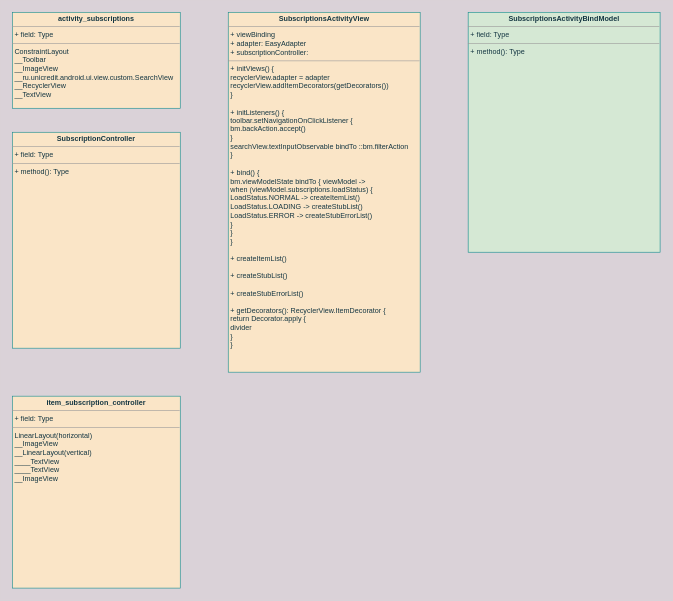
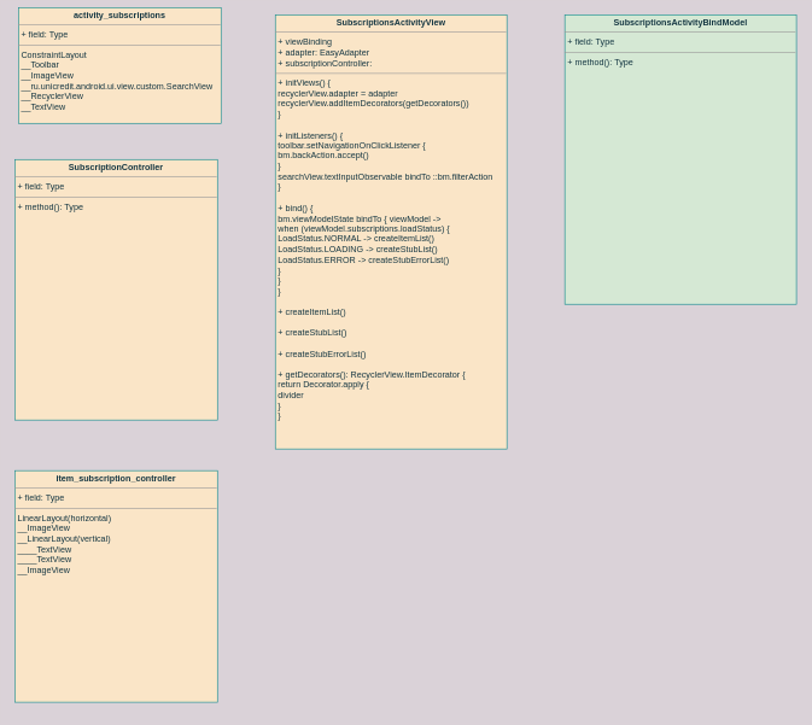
- <mxCell id="2" value="&lt;p style=&quot;margin:0px;margin-top:4px;text-align:center;&quot;&gt;&lt;b&gt;activity_subscriptions&lt;/b&gt;&lt;/p&gt;&lt;hr size=&quot;1&quot;&gt;&lt;p style=&quot;margin:0px;margin-left:4px;&quot;&gt;+ field: Type&lt;/p&gt;&lt;hr size=&quot;1&quot;&gt;&lt;p style=&quot;margin:0px;margin-left:4px;&quot;&gt;ConstraintLayout&lt;/p&gt;&lt;p style=&quot;margin:0px;margin-left:4px;&quot;&gt;__Toolbar&lt;/p&gt;&lt;p style=&quot;margin:0px;margin-left:4px;&quot;&gt;__ImageView&lt;br&gt;&lt;/p&gt;&lt;p style=&quot;margin:0px;margin-left:4px;&quot;&gt;__ru.unicredit.android.ui.view.custom.SearchView&lt;/p&gt;&lt;p style=&quot;margin:0px;margin-left:4px;&quot;&gt;__RecyclerView&lt;/p&gt;&lt;p style=&quot;margin:0px;margin-left:4px;&quot;&gt;__TextView&lt;br&gt;&lt;/p&gt;" style="verticalAlign=top;align=left;overflow=fill;fontSize=12;fontFamily=Helvetica;html=1;rounded=0;sketch=0;fontColor=#143642;strokeColor=#0F8B8D;fillColor=#FAE5C7;" vertex="1" parent="1"><mxGeometry x="20" y="20" width="280" height="160" as="geometry" /></mxCell>
+ <mxCell id="2" value="&lt;p style=&quot;margin:0px;margin-top:4px;text-align:center;&quot;&gt;&lt;b&gt;activity_subscriptions&lt;/b&gt;&lt;/p&gt;&lt;hr size=&quot;1&quot;&gt;&lt;p style=&quot;margin:0px;margin-left:4px;&quot;&gt;+ field: Type&lt;/p&gt;&lt;hr size=&quot;1&quot;&gt;&lt;p style=&quot;margin:0px;margin-left:4px;&quot;&gt;ConstraintLayout&lt;/p&gt;&lt;p style=&quot;margin:0px;margin-left:4px;&quot;&gt;__Toolbar&lt;/p&gt;&lt;p style=&quot;margin:0px;margin-left:4px;&quot;&gt;__ImageView&lt;br&gt;&lt;/p&gt;&lt;p style=&quot;margin:0px;margin-left:4px;&quot;&gt;__ru.unicredit.android.ui.view.custom.SearchView&lt;/p&gt;&lt;p style=&quot;margin:0px;margin-left:4px;&quot;&gt;__RecyclerView&lt;/p&gt;&lt;p style=&quot;margin:0px;margin-left:4px;&quot;&gt;__TextView&lt;br&gt;&lt;/p&gt;" style="verticalAlign=top;align=left;overflow=fill;fontSize=12;fontFamily=Helvetica;html=1;rounded=0;sketch=0;fontColor=#143642;strokeColor=#0F8B8D;fillColor=#FAE5C7;" vertex="1" parent="1"><mxGeometry x="25" y="10" width="280" height="160" as="geometry" /></mxCell>
- <mxCell id="6" value="&lt;p style=&quot;margin:0px;margin-top:4px;text-align:center;&quot;&gt;&lt;b&gt;item_subscription_controller&lt;/b&gt;&lt;br&gt;&lt;/p&gt;&lt;hr size=&quot;1&quot;&gt;&lt;p style=&quot;margin:0px;margin-left:4px;&quot;&gt;+ field: Type&lt;/p&gt;&lt;hr size=&quot;1&quot;&gt;&lt;p style=&quot;margin:0px;margin-left:4px;&quot;&gt;LinearLayout(horizontal)&lt;/p&gt;&lt;p style=&quot;margin:0px;margin-left:4px;&quot;&gt;__ImageView&lt;/p&gt;&lt;p style=&quot;margin:0px;margin-left:4px;&quot;&gt;__LinearLayout(vertical)&lt;/p&gt;&lt;p style=&quot;margin:0px;margin-left:4px;&quot;&gt;____TextView&lt;/p&gt;&lt;p style=&quot;margin:0px;margin-left:4px;&quot;&gt;____TextView&lt;/p&gt;&lt;p style=&quot;margin:0px;margin-left:4px;&quot;&gt;__ImageView&lt;br&gt;&lt;/p&gt;" style="verticalAlign=top;align=left;overflow=fill;fontSize=12;fontFamily=Helvetica;html=1;rounded=0;sketch=0;fontColor=#143642;strokeColor=#0F8B8D;fillColor=#FAE5C7;" vertex="1" parent="1"><mxGeometry x="20" y="660" width="280" height="320" as="geometry" /></mxCell>
+ <mxCell id="6" value="&lt;p style=&quot;margin:0px;margin-top:4px;text-align:center;&quot;&gt;&lt;b&gt;item_subscription_controller&lt;/b&gt;&lt;br&gt;&lt;/p&gt;&lt;hr size=&quot;1&quot;&gt;&lt;p style=&quot;margin:0px;margin-left:4px;&quot;&gt;+ field: Type&lt;/p&gt;&lt;hr size=&quot;1&quot;&gt;&lt;p style=&quot;margin:0px;margin-left:4px;&quot;&gt;LinearLayout(horizontal)&lt;/p&gt;&lt;p style=&quot;margin:0px;margin-left:4px;&quot;&gt;__ImageView&lt;/p&gt;&lt;p style=&quot;margin:0px;margin-left:4px;&quot;&gt;__LinearLayout(vertical)&lt;/p&gt;&lt;p style=&quot;margin:0px;margin-left:4px;&quot;&gt;____TextView&lt;/p&gt;&lt;p style=&quot;margin:0px;margin-left:4px;&quot;&gt;____TextView&lt;/p&gt;&lt;p style=&quot;margin:0px;margin-left:4px;&quot;&gt;__ImageView&lt;br&gt;&lt;/p&gt;" style="verticalAlign=top;align=left;overflow=fill;fontSize=12;fontFamily=Helvetica;html=1;rounded=0;sketch=0;fontColor=#143642;strokeColor=#0F8B8D;fillColor=#FAE5C7;" vertex="1" parent="1"><mxGeometry x="20" y="650" width="280" height="320" as="geometry" /></mxCell>
